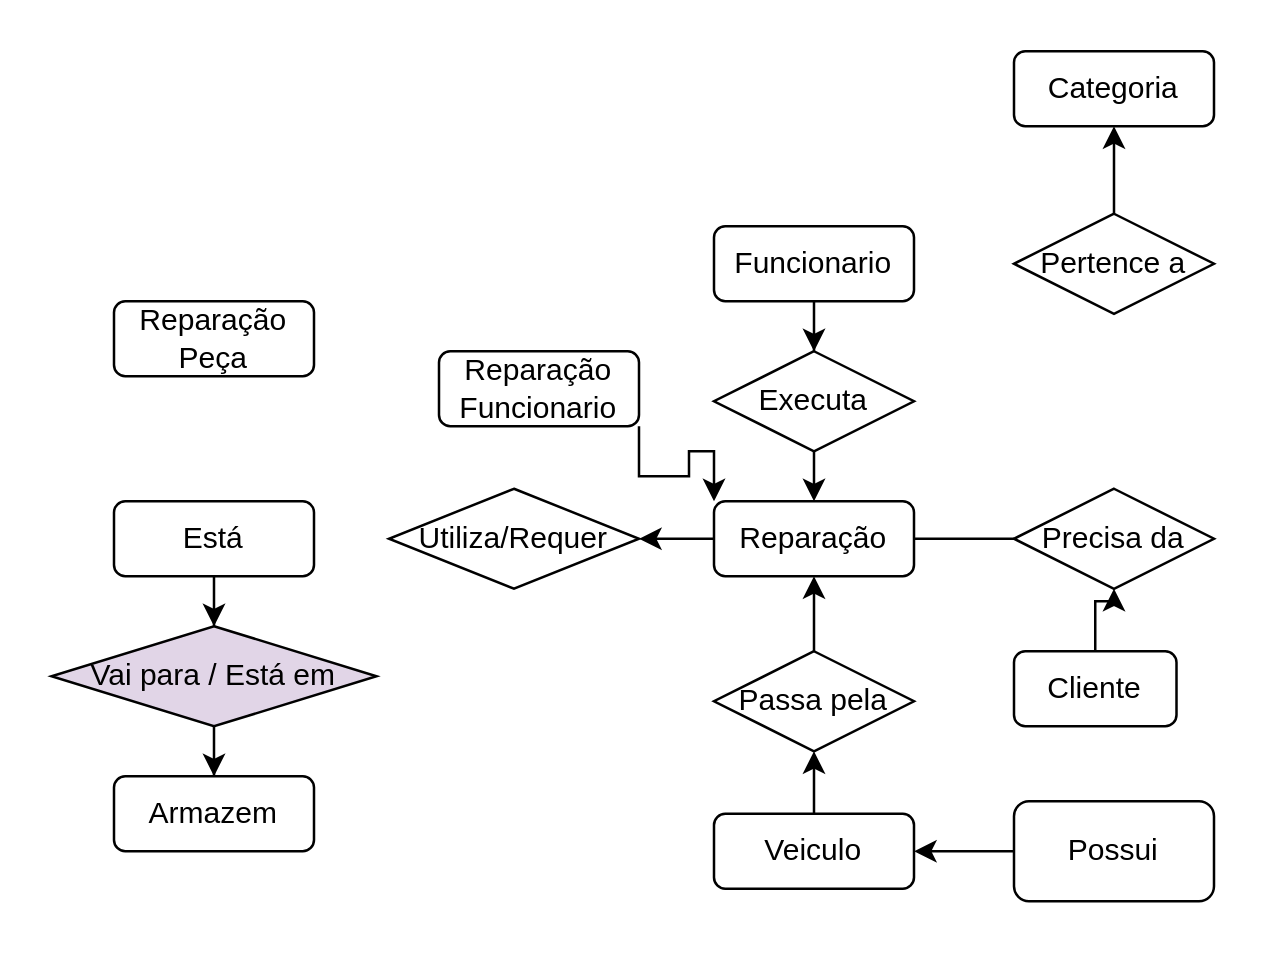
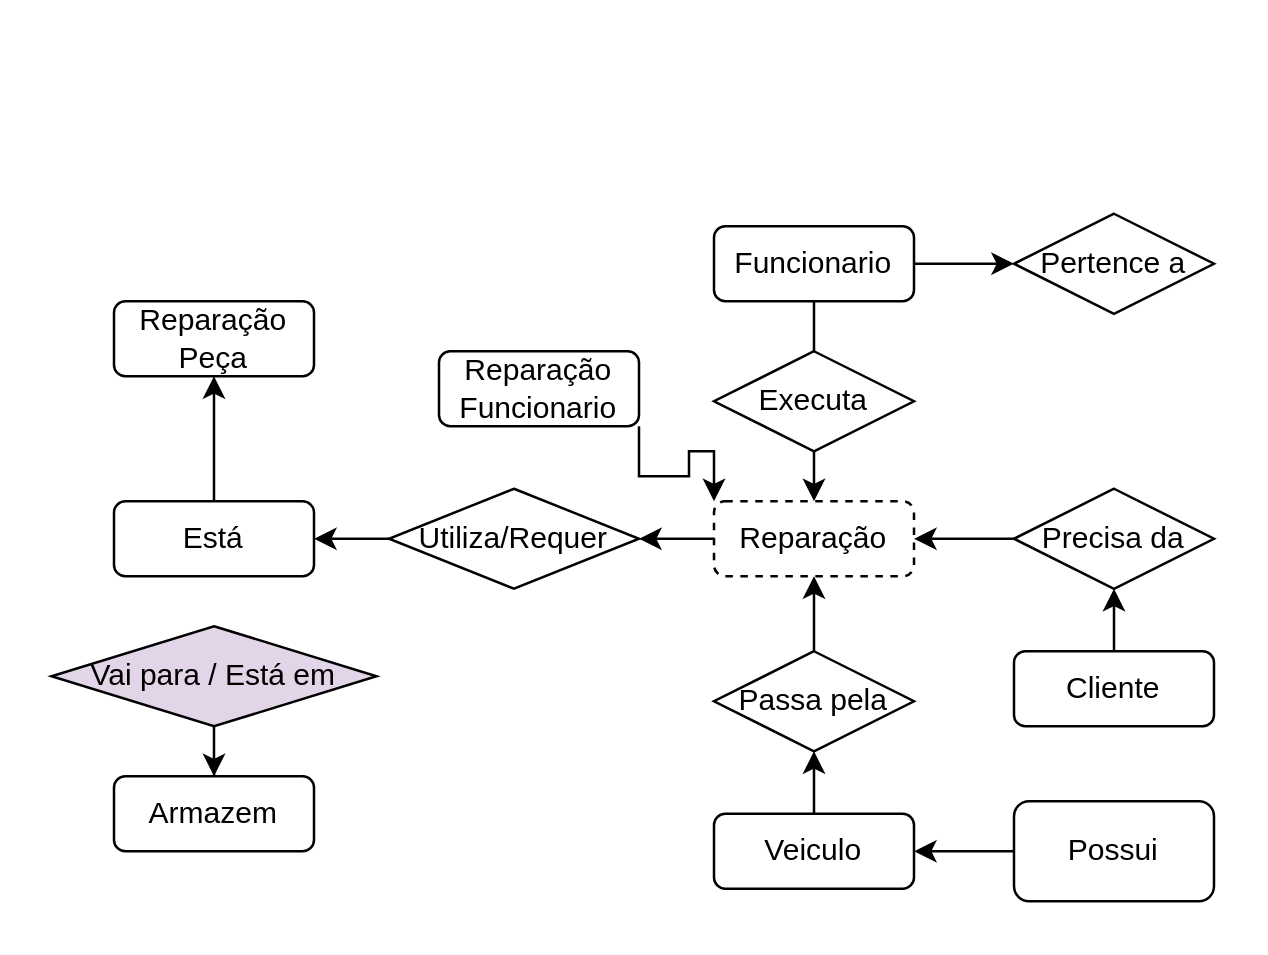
- <mxCell id="13" value="Categoria" style="rounded=1;whiteSpace=wrap;html=1;" vertex="1" parent="1"><mxGeometry x="405" y="20" width="80" height="30" as="geometry" /></mxCell>
- <mxCell id="26" value="" style="edgeStyle=orthogonalEdgeStyle;rounded=0;orthogonalLoop=1;jettySize=auto;html=1;" edge="1" parent="1" source="27" target="13"><mxGeometry relative="1" as="geometry" /></mxCell>
+ <mxCell id="11" value="" style="edgeStyle=orthogonalEdgeStyle;rounded=0;orthogonalLoop=1;jettySize=auto;html=1;" edge="1" parent="1" source="12" target="27"><mxGeometry relative="1" as="geometry" /></mxCell>
- <mxCell id="10" value="" style="edgeStyle=orthogonalEdgeStyle;rounded=0;orthogonalLoop=1;jettySize=auto;html=1;" edge="1" parent="1" source="12" target="23"><mxGeometry relative="1" as="geometry" /></mxCell>
+ <mxCell id="10" value="" style="edgeStyle=orthogonalEdgeStyle;rounded=0;orthogonalLoop=1;jettySize=auto;html=1;endArrow=none;" edge="1" parent="1" source="12" target="23"><mxGeometry relative="1" as="geometry" /></mxCell>
+ <mxCell id="24" value="" style="edgeStyle=orthogonalEdgeStyle;rounded=0;orthogonalLoop=1;jettySize=auto;html=1;" edge="1" parent="1" source="25" target="17"><mxGeometry relative="1" as="geometry" /></mxCell>
- <mxCell id="7" value="Reparação" style="rounded=1;whiteSpace=wrap;html=1;" vertex="1" parent="1"><mxGeometry x="285" y="200" width="80" height="30" as="geometry" /></mxCell>
+ <mxCell id="7" value="Reparação" style="rounded=1;whiteSpace=wrap;html=1;dashed=1;" vertex="1" parent="1"><mxGeometry x="285" y="200" width="80" height="30" as="geometry" /></mxCell>
- <mxCell id="20" style="edgeStyle=orthogonalEdgeStyle;rounded=0;orthogonalLoop=1;jettySize=auto;html=1;entryX=1;entryY=0.5;entryDx=0;entryDy=0;endArrow=none;" edge="1" parent="1" source="21" target="7"><mxGeometry relative="1" as="geometry" /></mxCell>
+ <mxCell id="20" style="edgeStyle=orthogonalEdgeStyle;rounded=0;orthogonalLoop=1;jettySize=auto;html=1;entryX=1;entryY=0.5;entryDx=0;entryDy=0;" edge="1" parent="1" source="21" target="7"><mxGeometry relative="1" as="geometry" /></mxCell>
- <mxCell id="16" value="" style="edgeStyle=orthogonalEdgeStyle;rounded=0;orthogonalLoop=1;jettySize=auto;html=1;" edge="1" parent="1" source="17" target="31"><mxGeometry relative="1" as="geometry" /></mxCell>
+ <mxCell id="16" value="" style="edgeStyle=orthogonalEdgeStyle;rounded=0;orthogonalLoop=1;jettySize=auto;html=1;" edge="1" parent="1" source="17" target="9"><mxGeometry relative="1" as="geometry" /></mxCell>
- <mxCell id="19" value="Cliente" style="rounded=1;whiteSpace=wrap;html=1;" vertex="1" parent="1"><mxGeometry x="405" y="260" width="65" height="30" as="geometry" /></mxCell>
+ <mxCell id="19" value="Cliente" style="rounded=1;whiteSpace=wrap;html=1;" vertex="1" parent="1"><mxGeometry x="405" y="260" width="80" height="30" as="geometry" /></mxCell>
